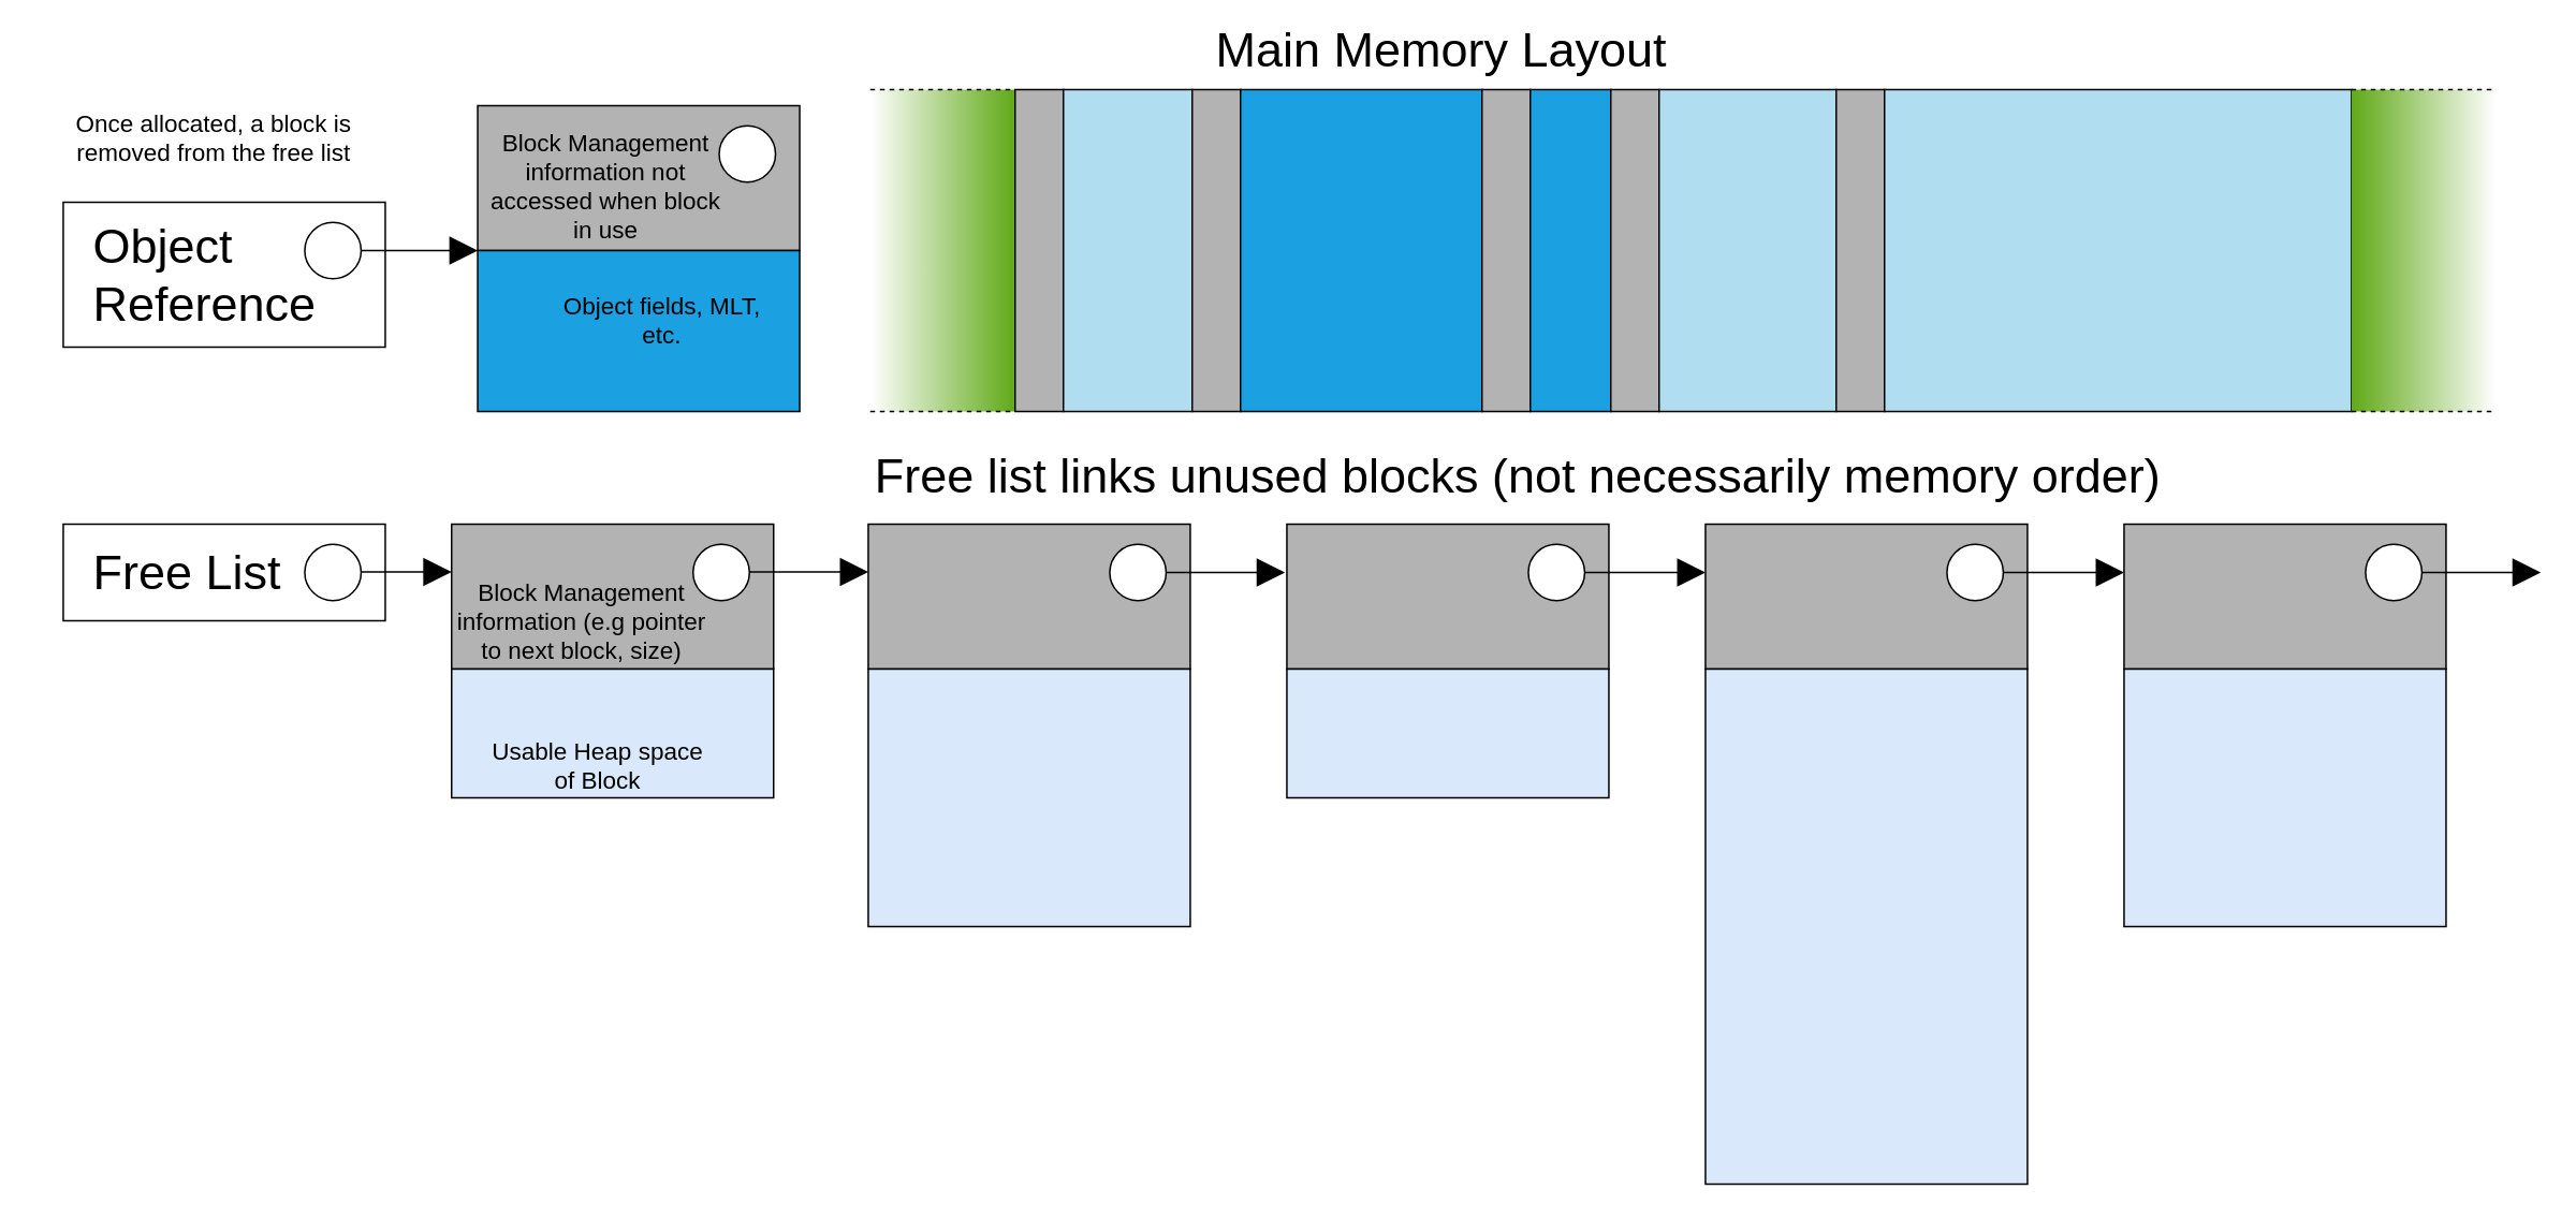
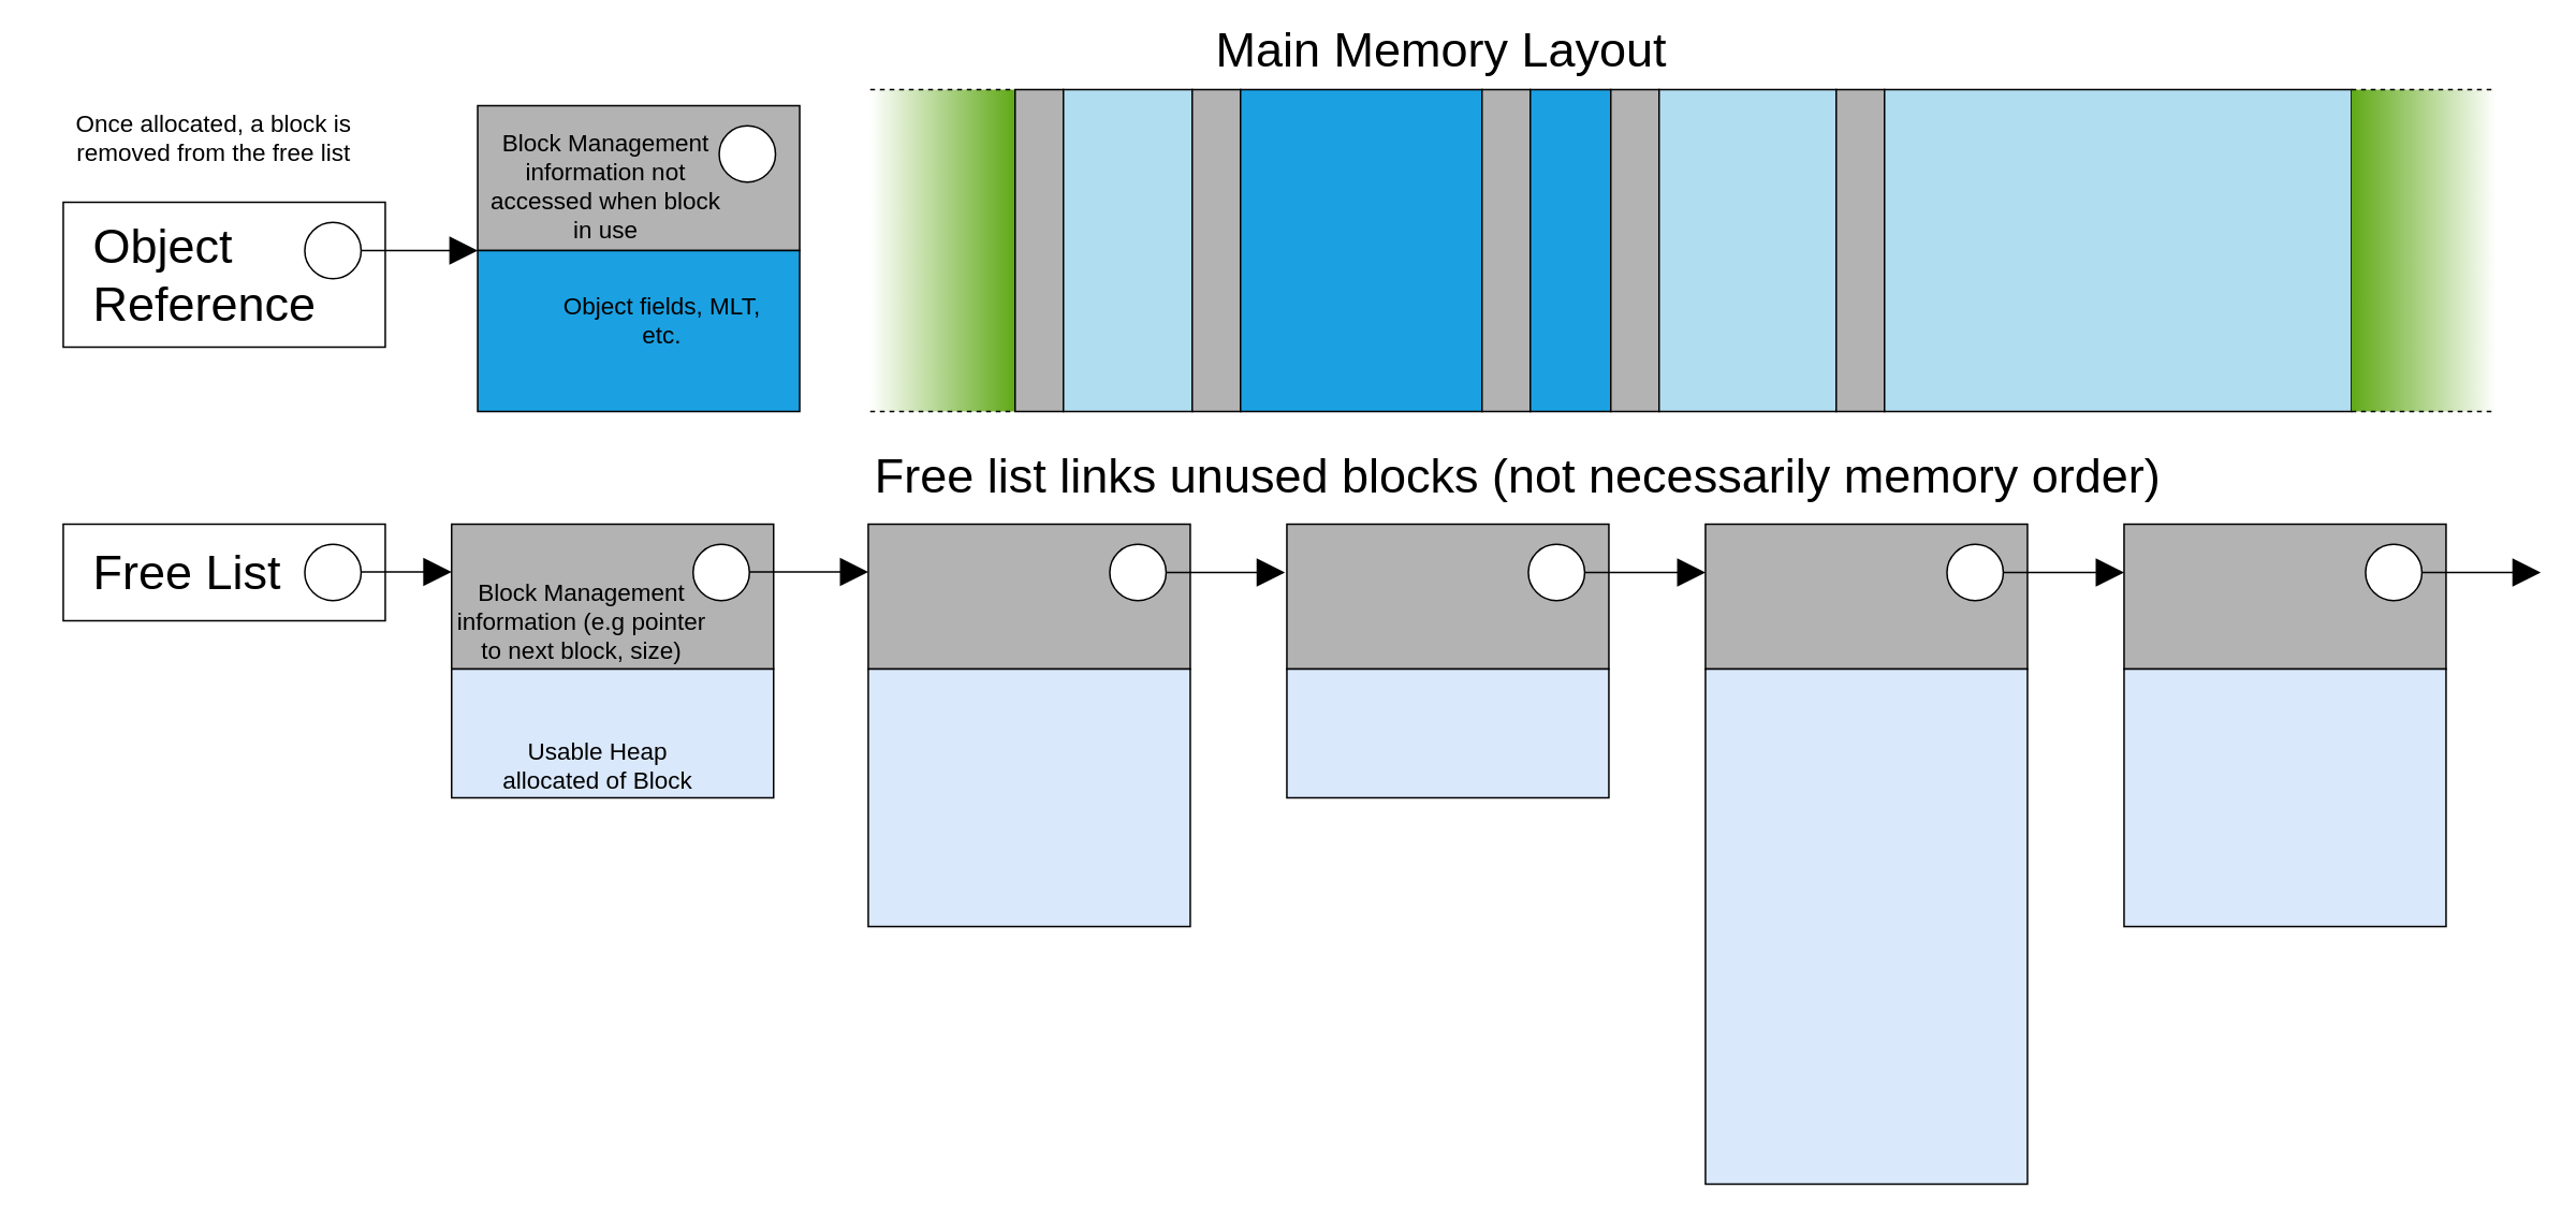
- <mxCell id="18" value="Usable Heap space of Block" style="text;html=1;strokeColor=none;fillColor=none;align=center;verticalAlign=middle;whiteSpace=wrap;rounded=0;fontSize=15;" vertex="1" parent="1"><mxGeometry x="298.8" y="445" width="143.8" height="60" as="geometry" /></mxCell>
+ <mxCell id="18" value="Usable Heap allocated of Block" style="text;html=1;strokeColor=none;fillColor=none;align=center;verticalAlign=middle;whiteSpace=wrap;rounded=0;fontSize=15;" vertex="1" parent="1"><mxGeometry x="298.8" y="445" width="143.8" height="60" as="geometry" /></mxCell>
